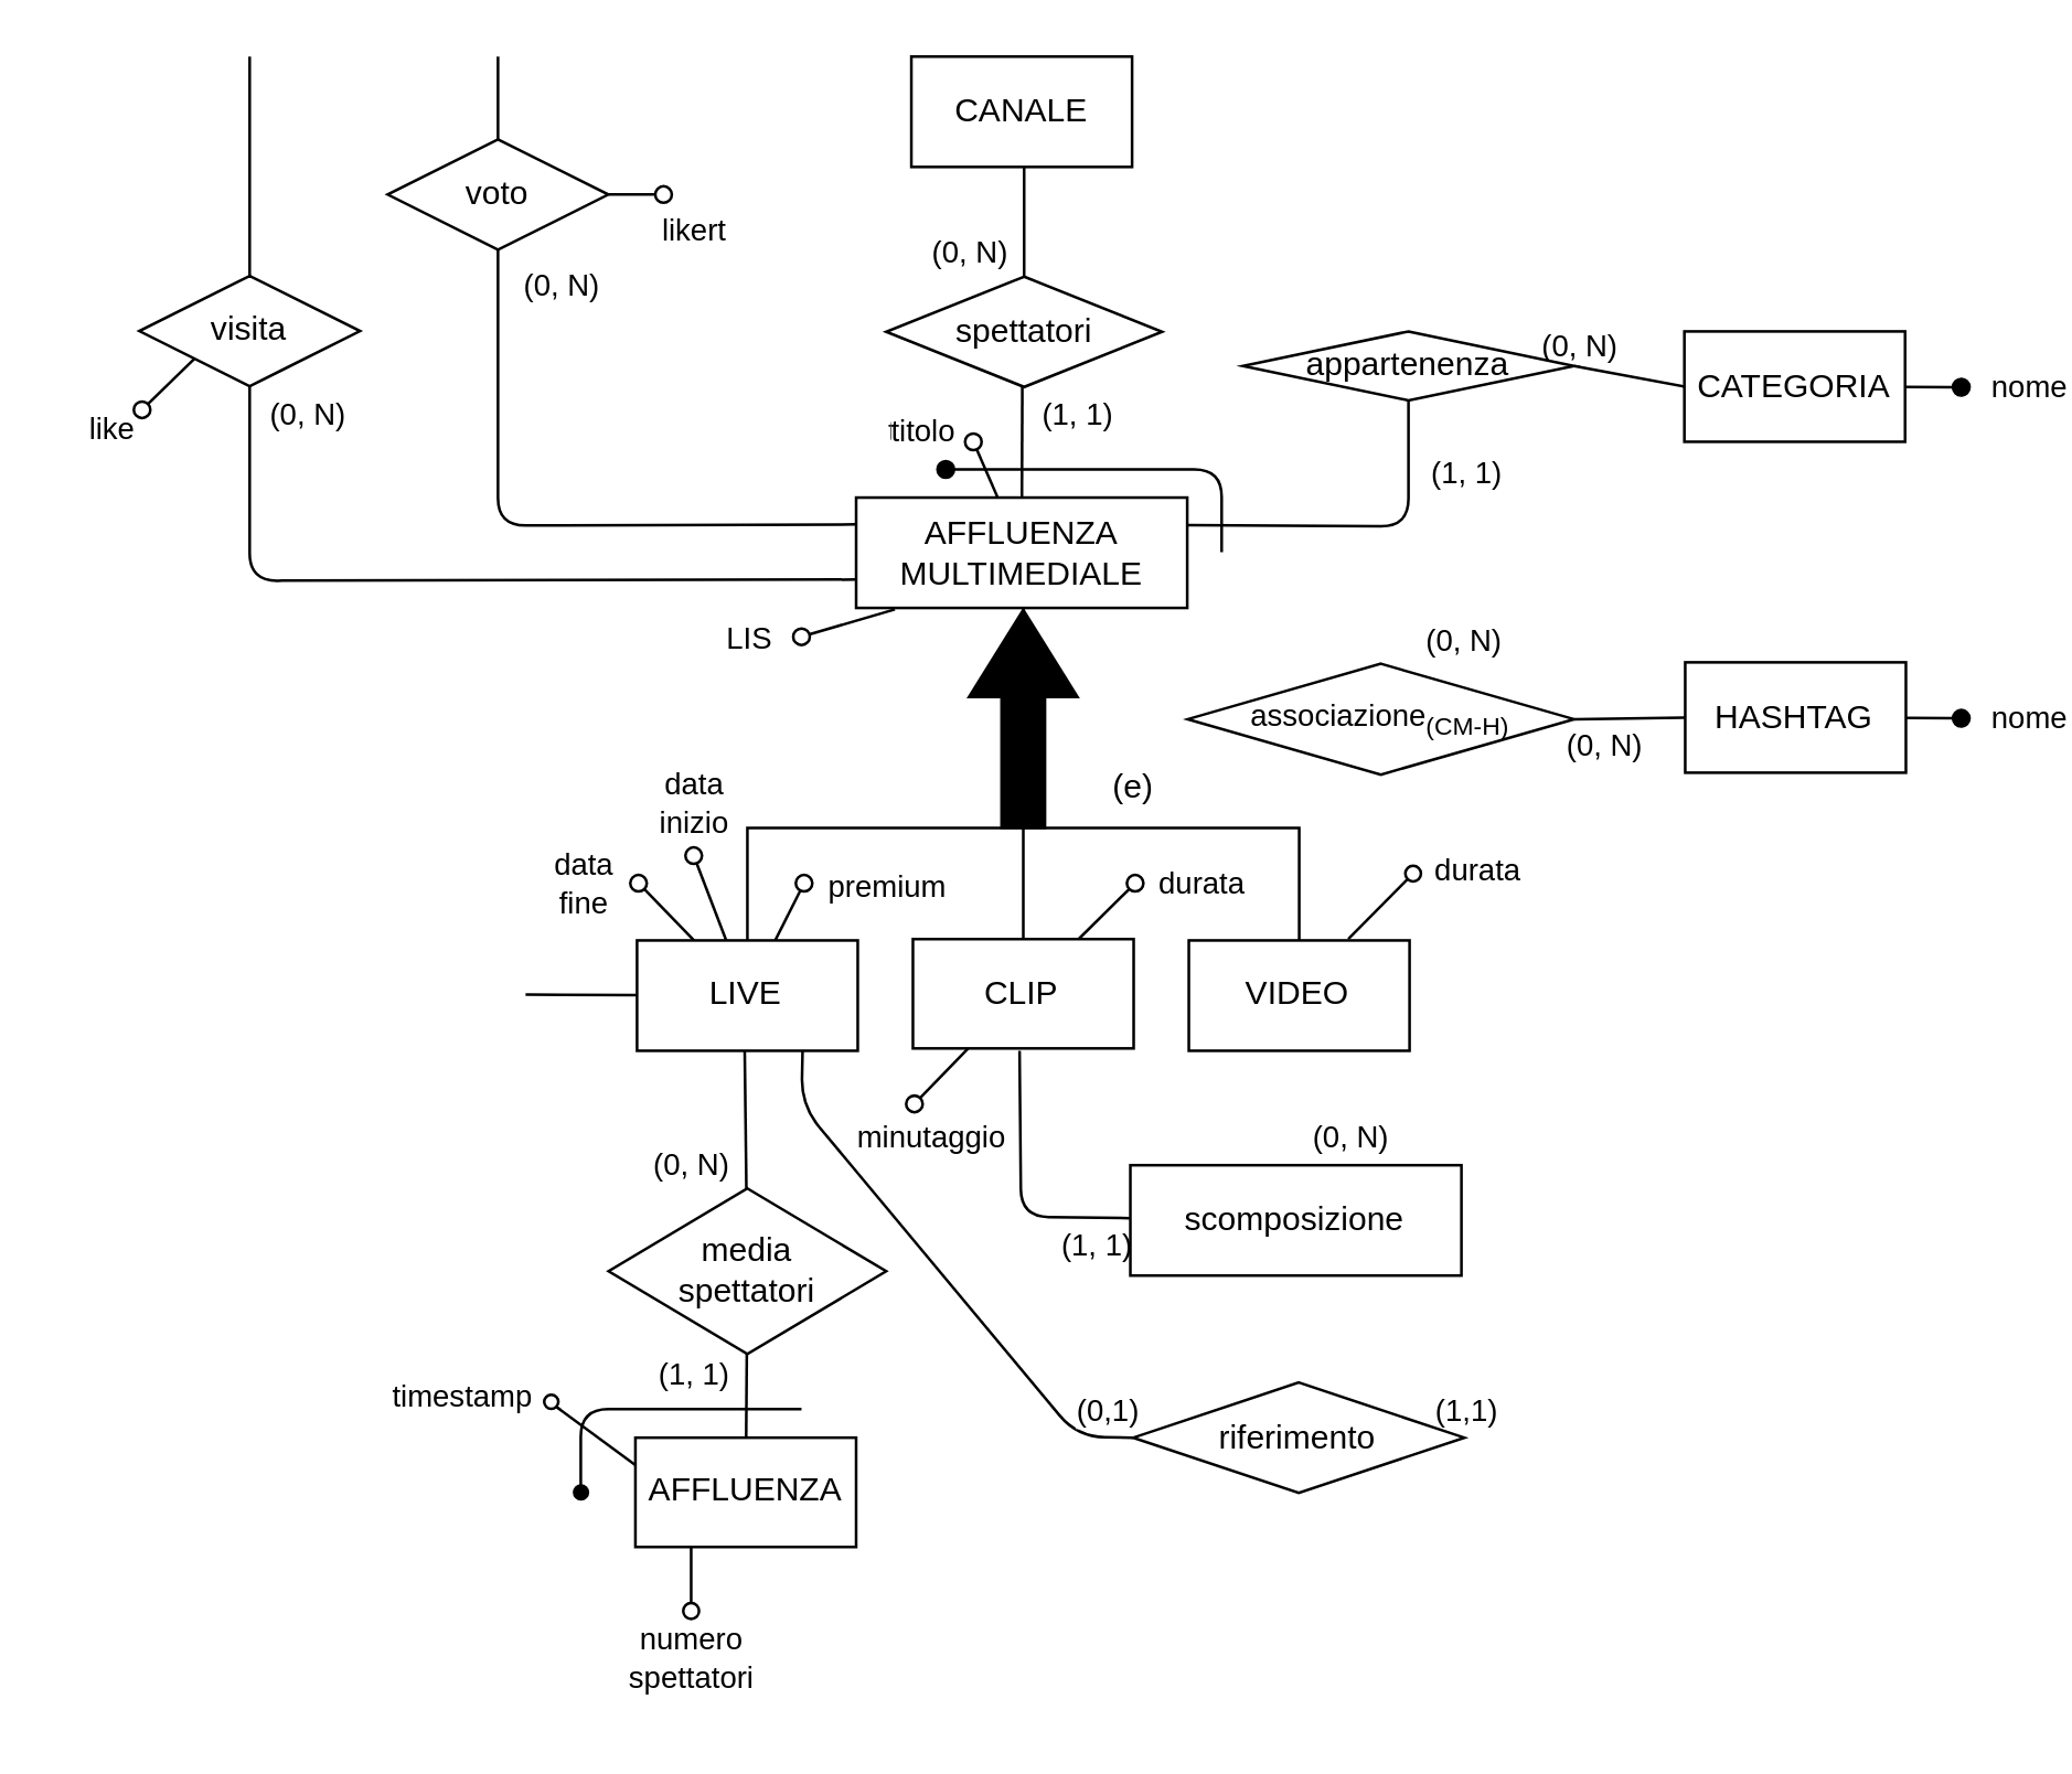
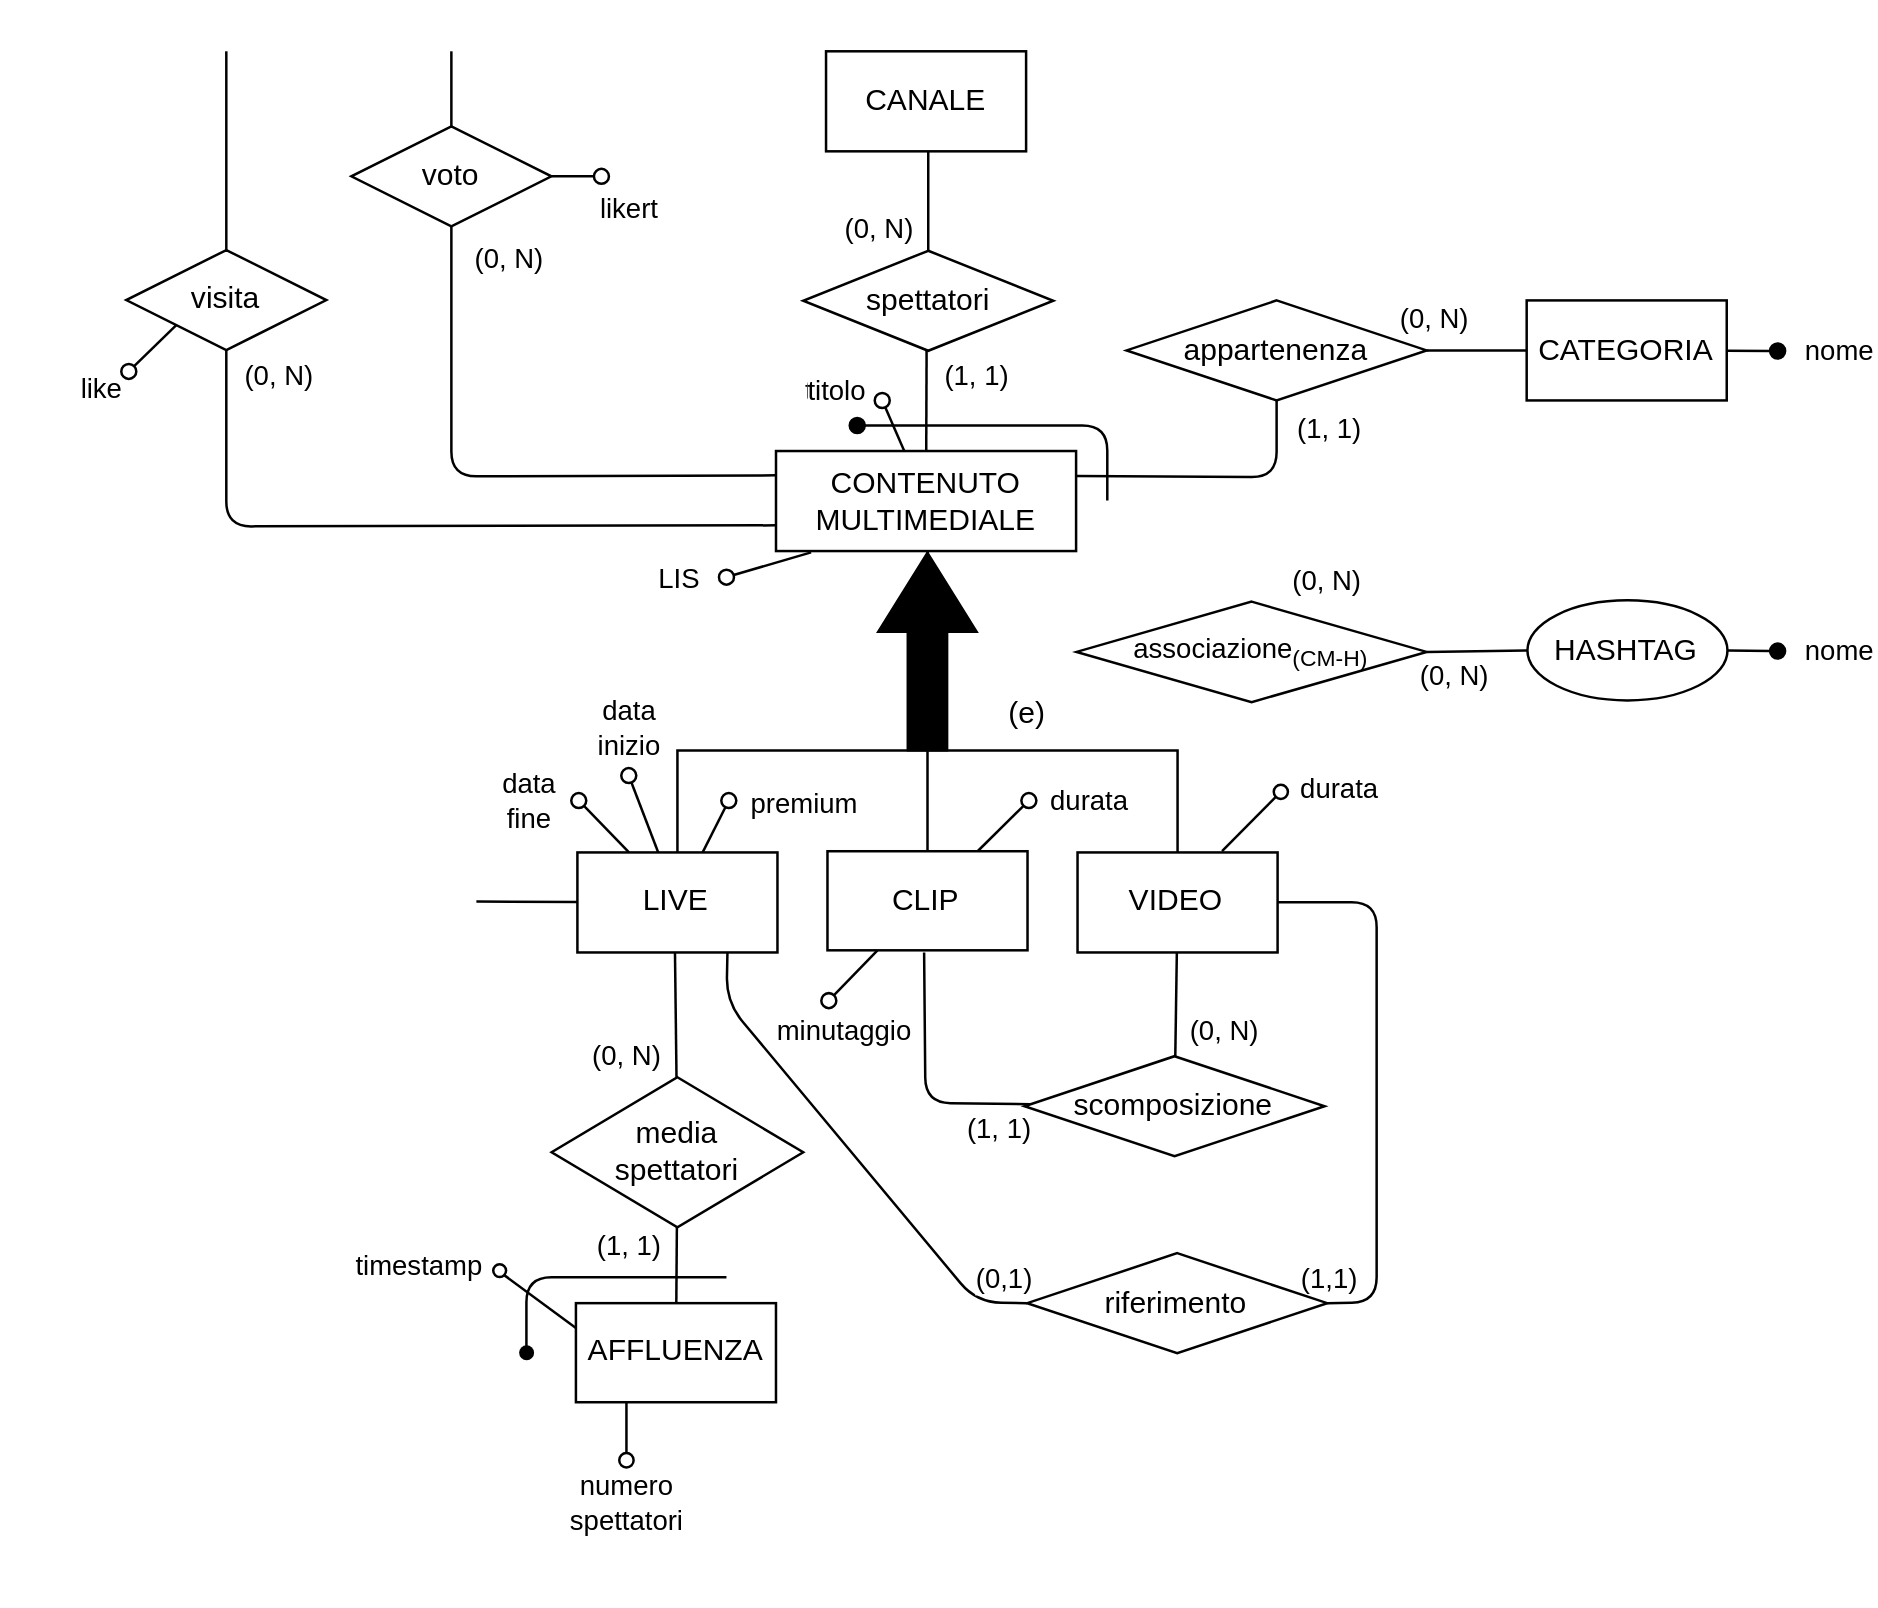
- <mxCell id="43" value="appartenenza" style="rhombus;whiteSpace=wrap;html=1;" parent="1" vertex="1"><mxGeometry x="450.01" y="119.62" width="120" height="25" as="geometry" /></mxCell>
+ <mxCell id="43" value="appartenenza" style="rhombus;whiteSpace=wrap;html=1;" parent="1" vertex="1"><mxGeometry x="450.01" y="119.62" width="120" height="40" as="geometry" /></mxCell>
- <mxCell id="41" value="AFFLUENZA&lt;br&gt;MULTIMEDIALE" style="rounded=0;whiteSpace=wrap;html=1;" parent="1" vertex="1"><mxGeometry x="309.82" y="179.85" width="120" height="40" as="geometry" /></mxCell>
+ <mxCell id="41" value="CONTENUTO&lt;br&gt;MULTIMEDIALE" style="rounded=0;whiteSpace=wrap;html=1;" parent="1" vertex="1"><mxGeometry x="309.82" y="179.85" width="120" height="40" as="geometry" /></mxCell>
- <mxCell id="47" value="HASHTAG" style="rounded=0;whiteSpace=wrap;html=1;" parent="1" vertex="1"><mxGeometry x="610.31" y="239.57" width="80" height="40" as="geometry" /></mxCell>
+ <mxCell id="47" value="HASHTAG" style="ellipse;whiteSpace=wrap;html=1;" parent="1" vertex="1"><mxGeometry x="610.31" y="239.57" width="80" height="40" as="geometry" /></mxCell>
+ <mxCell id="21" value="" style="edgeStyle=none;html=1;endArrow=none;endFill=0;fontStyle=0" parent="1" source="49" target="54" edge="1"><mxGeometry relative="1" as="geometry" /></mxCell>
+ <mxCell id="32" style="edgeStyle=none;html=1;exitX=1;exitY=0.5;exitDx=0;exitDy=0;endArrow=none;endFill=0;fontStyle=0" parent="1" source="57" target="49" edge="1"><mxGeometry relative="1" as="geometry"><Array as="points"><mxPoint x="550.01" y="520.28" /><mxPoint x="550.01" y="360.28" /></Array></mxGeometry></mxCell>
- <mxCell id="54" value="scomposizione" style="whiteSpace=wrap;html=1;rounded=0;" parent="1" vertex="1"><mxGeometry x="409.2" y="421.85" width="120" height="40" as="geometry" /></mxCell>
+ <mxCell id="54" value="scomposizione" style="rhombus;whiteSpace=wrap;html=1;" parent="1" vertex="1"><mxGeometry x="409.2" y="421.85" width="120" height="40" as="geometry" /></mxCell>
